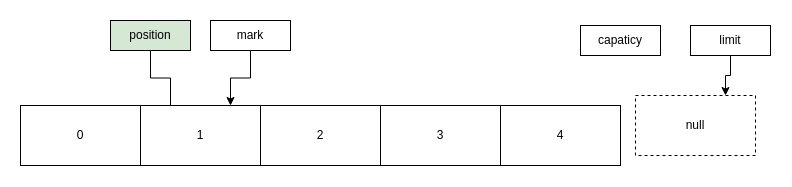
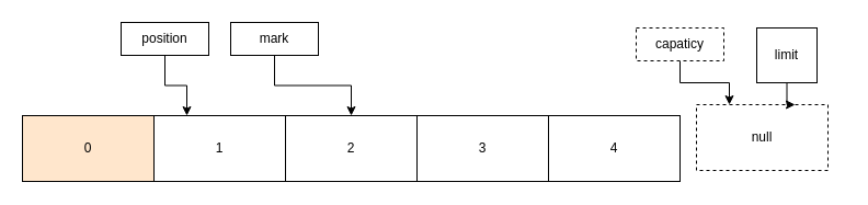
- <mxCell id="8" value="position" style="rounded=0;whiteSpace=wrap;html=1;fillColor=#d5e8d4;" vertex="1" parent="1"><mxGeometry x="110" y="20" width="80" height="30" as="geometry" /></mxCell>
+ <mxCell id="8" value="position" style="rounded=0;whiteSpace=wrap;html=1;" vertex="1" parent="1"><mxGeometry x="110" y="20" width="80" height="30" as="geometry" /></mxCell>
- <mxCell id="12" value="capaticy" style="rounded=0;whiteSpace=wrap;html=1;" vertex="1" parent="1"><mxGeometry x="580" y="25" width="80" height="30" as="geometry" /></mxCell>
+ <mxCell id="12" value="capaticy" style="rounded=0;whiteSpace=wrap;html=1;dashed=1;" vertex="1" parent="1"><mxGeometry x="580" y="25" width="80" height="30" as="geometry" /></mxCell>
- <mxCell id="15" value="limit" style="rounded=0;whiteSpace=wrap;html=1;" vertex="1" parent="1"><mxGeometry x="690" y="25" width="80" height="30" as="geometry" /></mxCell>
+ <mxCell id="15" value="limit" style="rounded=0;whiteSpace=wrap;html=1;" vertex="1" parent="1"><mxGeometry x="690" y="25" width="55" height="50" as="geometry" /></mxCell>
+ <mxCell id="11" style="edgeStyle=orthogonalEdgeStyle;rounded=0;orthogonalLoop=1;jettySize=auto;html=1;exitX=0.5;exitY=1;exitDx=0;exitDy=0;entryX=0.25;entryY=0;entryDx=0;entryDy=0;" edge="1" parent="1" source="12" target="13"><mxGeometry relative="1" as="geometry" /></mxCell>
- <mxCell id="9" style="edgeStyle=orthogonalEdgeStyle;rounded=0;orthogonalLoop=1;jettySize=auto;html=1;entryX=0.75;entryY=0;entryDx=0;entryDy=0;" edge="1" parent="1" source="10" target="3"><mxGeometry relative="1" as="geometry" /></mxCell>
+ <mxCell id="9" style="edgeStyle=orthogonalEdgeStyle;rounded=0;orthogonalLoop=1;jettySize=auto;html=1;" edge="1" parent="1" source="10" target="4"><mxGeometry relative="1" as="geometry" /></mxCell>
- <mxCell id="7" style="edgeStyle=orthogonalEdgeStyle;rounded=0;orthogonalLoop=1;jettySize=auto;html=1;entryX=0.25;entryY=0;entryDx=0;entryDy=0;endArrow=none;" edge="1" parent="1" source="8" target="3"><mxGeometry relative="1" as="geometry" /></mxCell>
+ <mxCell id="7" style="edgeStyle=orthogonalEdgeStyle;rounded=0;orthogonalLoop=1;jettySize=auto;html=1;entryX=0.25;entryY=0;entryDx=0;entryDy=0;" edge="1" parent="1" source="8" target="3"><mxGeometry relative="1" as="geometry" /></mxCell>
- <mxCell id="2" value="0" style="rounded=0;whiteSpace=wrap;html=1;" vertex="1" parent="1"><mxGeometry x="20" y="105" width="120" height="60" as="geometry" /></mxCell>
+ <mxCell id="2" value="0" style="rounded=0;whiteSpace=wrap;html=1;fillColor=#ffe6cc;" vertex="1" parent="1"><mxGeometry x="20" y="105" width="120" height="60" as="geometry" /></mxCell>
